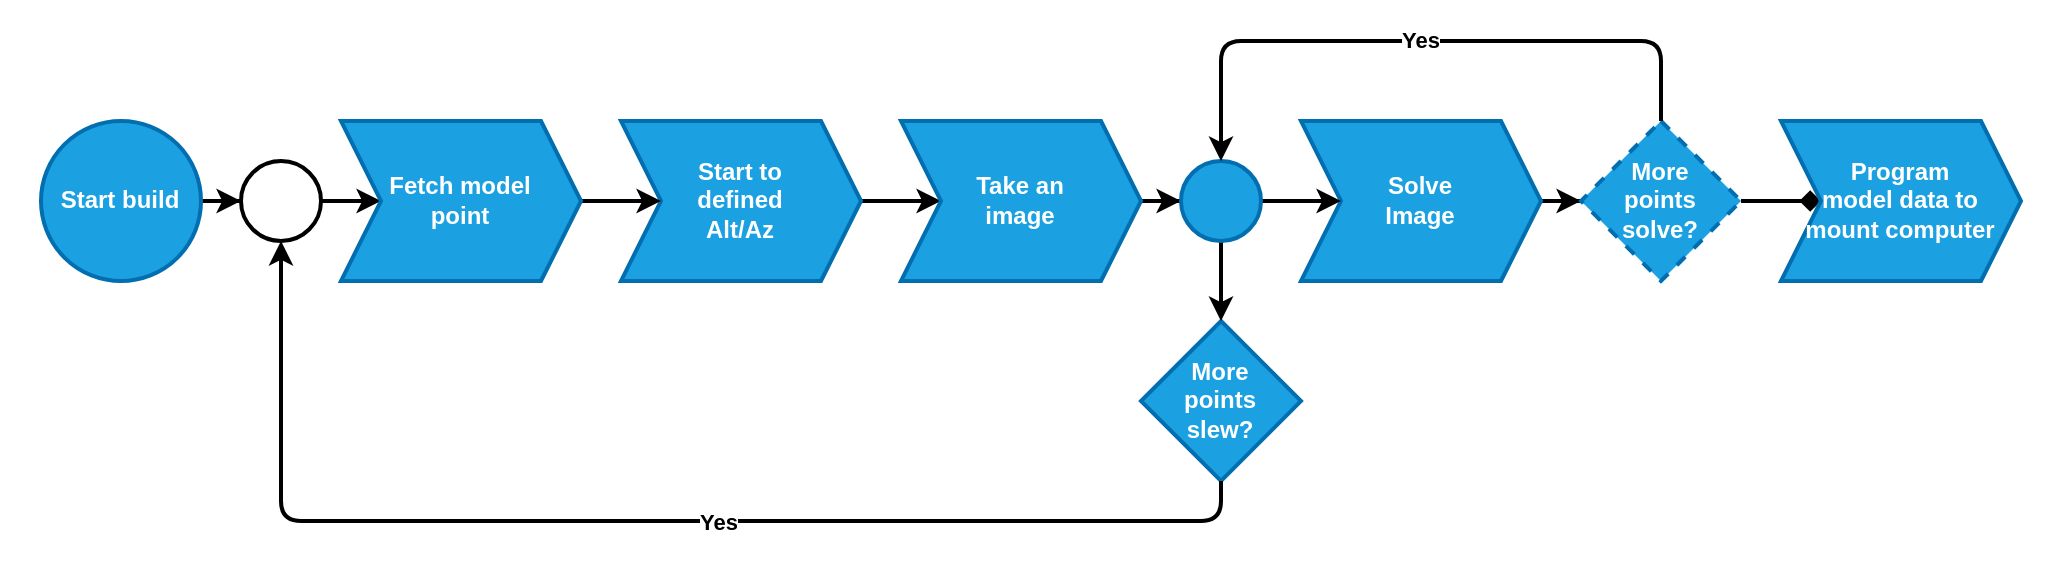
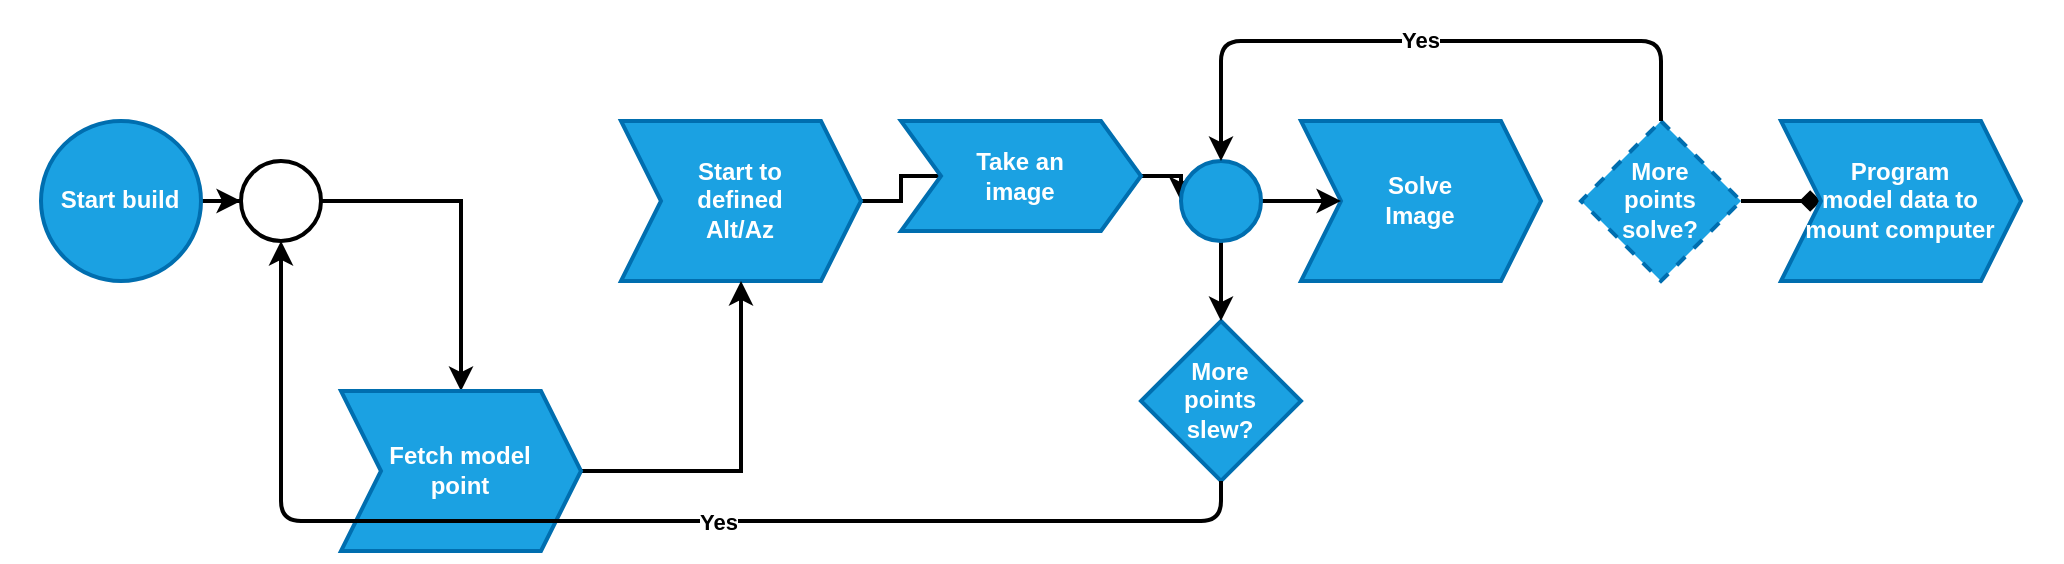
- <mxCell id="12" value="&lt;span&gt;Fetch model&lt;/span&gt;&lt;br&gt;&lt;span&gt;point&lt;/span&gt;" style="shape=step;perimeter=stepPerimeter;whiteSpace=wrap;html=1;fixedSize=1;fontStyle=1;strokeWidth=2;fillColor=#1ba1e2;fontColor=#ffffff;strokeColor=#006EAF;" parent="1" vertex="1"><mxGeometry x="170" y="60" width="120" height="80" as="geometry" /></mxCell>
+ <mxCell id="12" value="&lt;span&gt;Fetch model&lt;/span&gt;&lt;br&gt;&lt;span&gt;point&lt;/span&gt;" style="shape=step;perimeter=stepPerimeter;whiteSpace=wrap;html=1;fixedSize=1;fontStyle=1;strokeWidth=2;fillColor=#1ba1e2;fontColor=#ffffff;strokeColor=#006EAF;" parent="1" vertex="1"><mxGeometry x="170" y="195" width="120" height="80" as="geometry" /></mxCell>
- <mxCell id="7" value="Take an &lt;br&gt;image" style="shape=step;perimeter=stepPerimeter;whiteSpace=wrap;html=1;fixedSize=1;fontStyle=1;strokeWidth=2;fillColor=#1ba1e2;fontColor=#ffffff;strokeColor=#006EAF;" parent="1" vertex="1"><mxGeometry x="450" y="60" width="120" height="80" as="geometry" /></mxCell>
+ <mxCell id="7" value="Take an &lt;br&gt;image" style="shape=step;perimeter=stepPerimeter;whiteSpace=wrap;html=1;fixedSize=1;fontStyle=1;strokeWidth=2;fillColor=#1ba1e2;fontColor=#ffffff;strokeColor=#006EAF;" parent="1" vertex="1"><mxGeometry x="450" y="60" width="120" height="55" as="geometry" /></mxCell>
- <mxCell id="15" value="" style="edgeStyle=orthogonalEdgeStyle;rounded=0;orthogonalLoop=1;jettySize=auto;html=1;fontStyle=1;strokeWidth=2;" parent="1" source="16" target="21" edge="1"><mxGeometry relative="1" as="geometry" /></mxCell>
